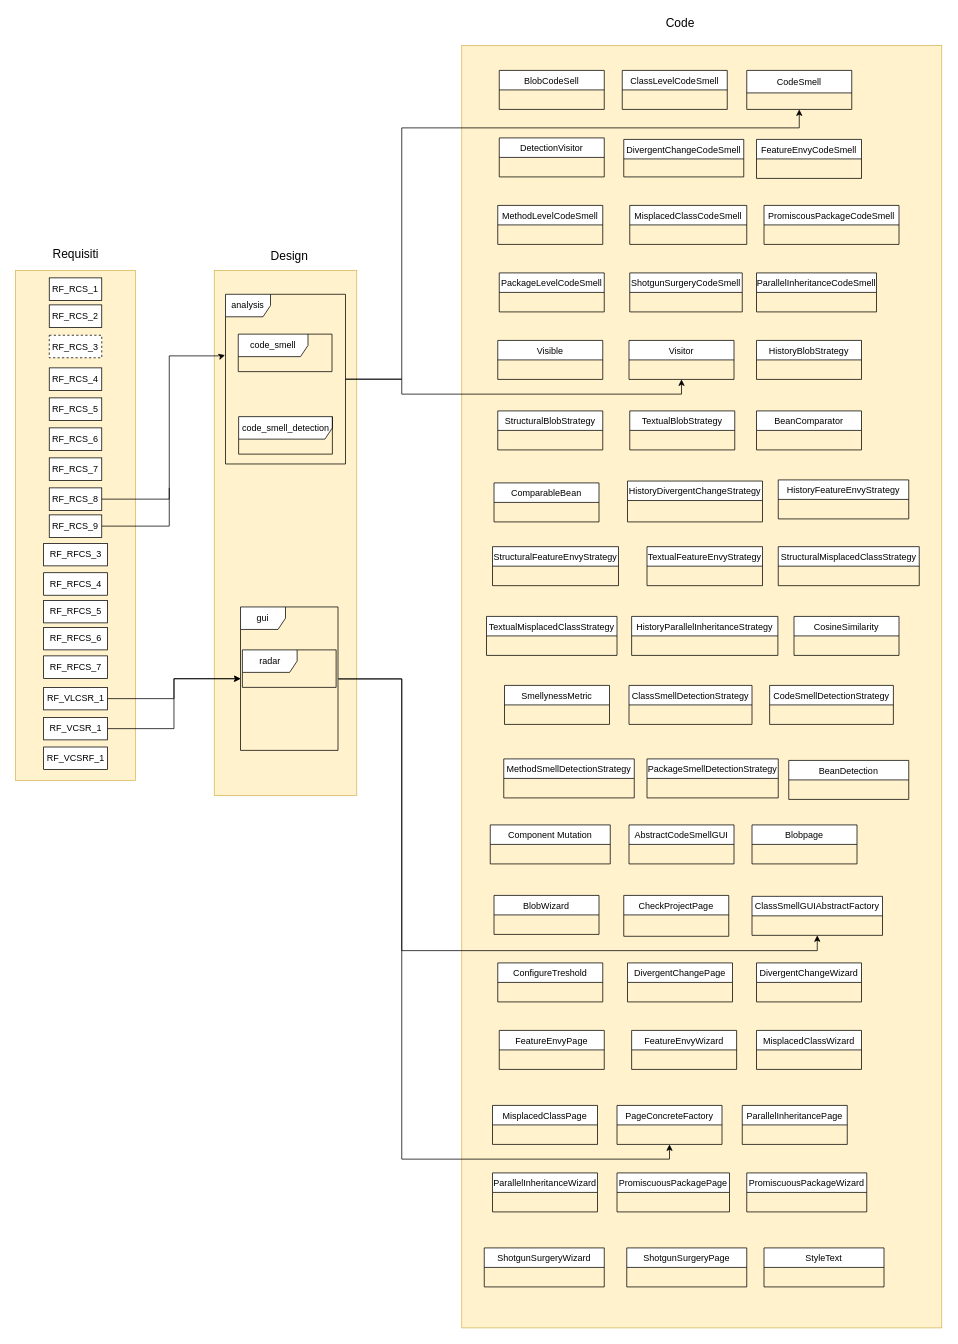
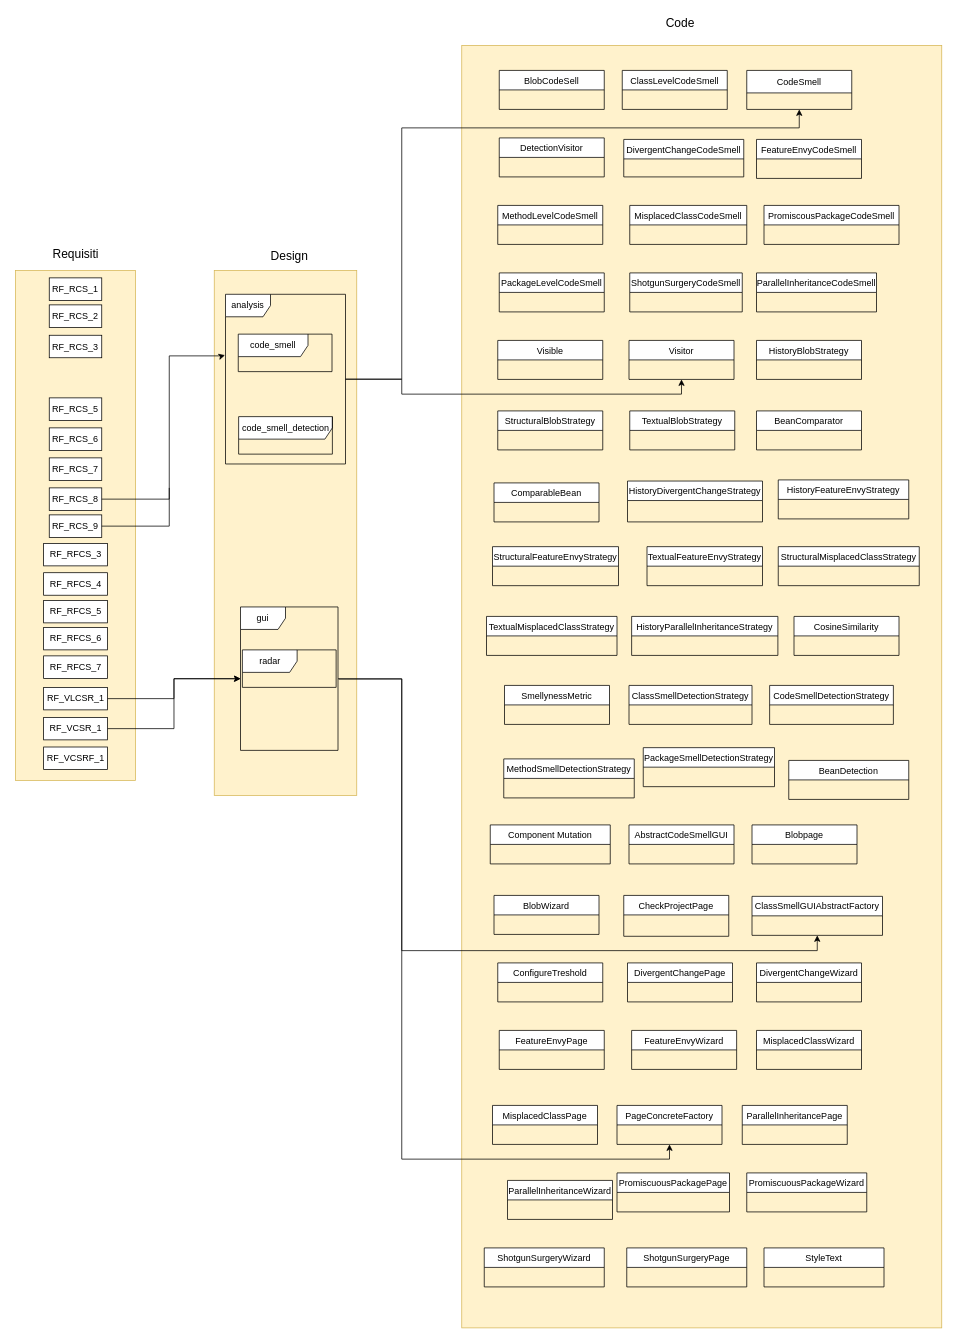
- <mxCell id="6" value="RF_RCS_3" style="rounded=0;whiteSpace=wrap;html=1;dashed=1;" parent="1" vertex="1"><mxGeometry x="65" y="446.5" width="70" height="30" as="geometry" /></mxCell>
+ <mxCell id="6" value="RF_RCS_3" style="rounded=0;whiteSpace=wrap;html=1;" parent="1" vertex="1"><mxGeometry x="65" y="446.5" width="70" height="30" as="geometry" /></mxCell>
- <mxCell id="45" value="RF_RCS_4" style="rounded=0;whiteSpace=wrap;html=1;" parent="1" vertex="1"><mxGeometry x="65" y="490" width="70" height="30" as="geometry" /></mxCell>
- <mxCell id="82" value="PackageSmellDetectionStrategy" style="swimlane;fontStyle=0;childLayout=stackLayout;horizontal=1;startSize=26;horizontalStack=0;resizeParent=1;resizeParentMax=0;resizeLast=0;collapsible=1;marginBottom=0;" vertex="1" parent="1"><mxGeometry x="862" y="1011.38" width="175" height="52" as="geometry" /></mxCell>
+ <mxCell id="82" value="PackageSmellDetectionStrategy" style="swimlane;fontStyle=0;childLayout=stackLayout;horizontal=1;startSize=26;horizontalStack=0;resizeParent=1;resizeParentMax=0;resizeLast=0;collapsible=1;marginBottom=0;" vertex="1" parent="1"><mxGeometry x="857" y="996.38" width="175" height="52" as="geometry" /></mxCell>
- <mxCell id="34" value="ParallelInheritanceWizard" style="swimlane;fontStyle=0;childLayout=stackLayout;horizontal=1;startSize=26;horizontalStack=0;resizeParent=1;resizeParentMax=0;resizeLast=0;collapsible=1;marginBottom=0;" parent="1" vertex="1"><mxGeometry x="656" y="1563.38" width="140" height="52" as="geometry" /></mxCell>
+ <mxCell id="34" value="ParallelInheritanceWizard" style="swimlane;fontStyle=0;childLayout=stackLayout;horizontal=1;startSize=26;horizontalStack=0;resizeParent=1;resizeParentMax=0;resizeLast=0;collapsible=1;marginBottom=0;" parent="1" vertex="1"><mxGeometry x="676" y="1573.38" width="140" height="52" as="geometry" /></mxCell>
